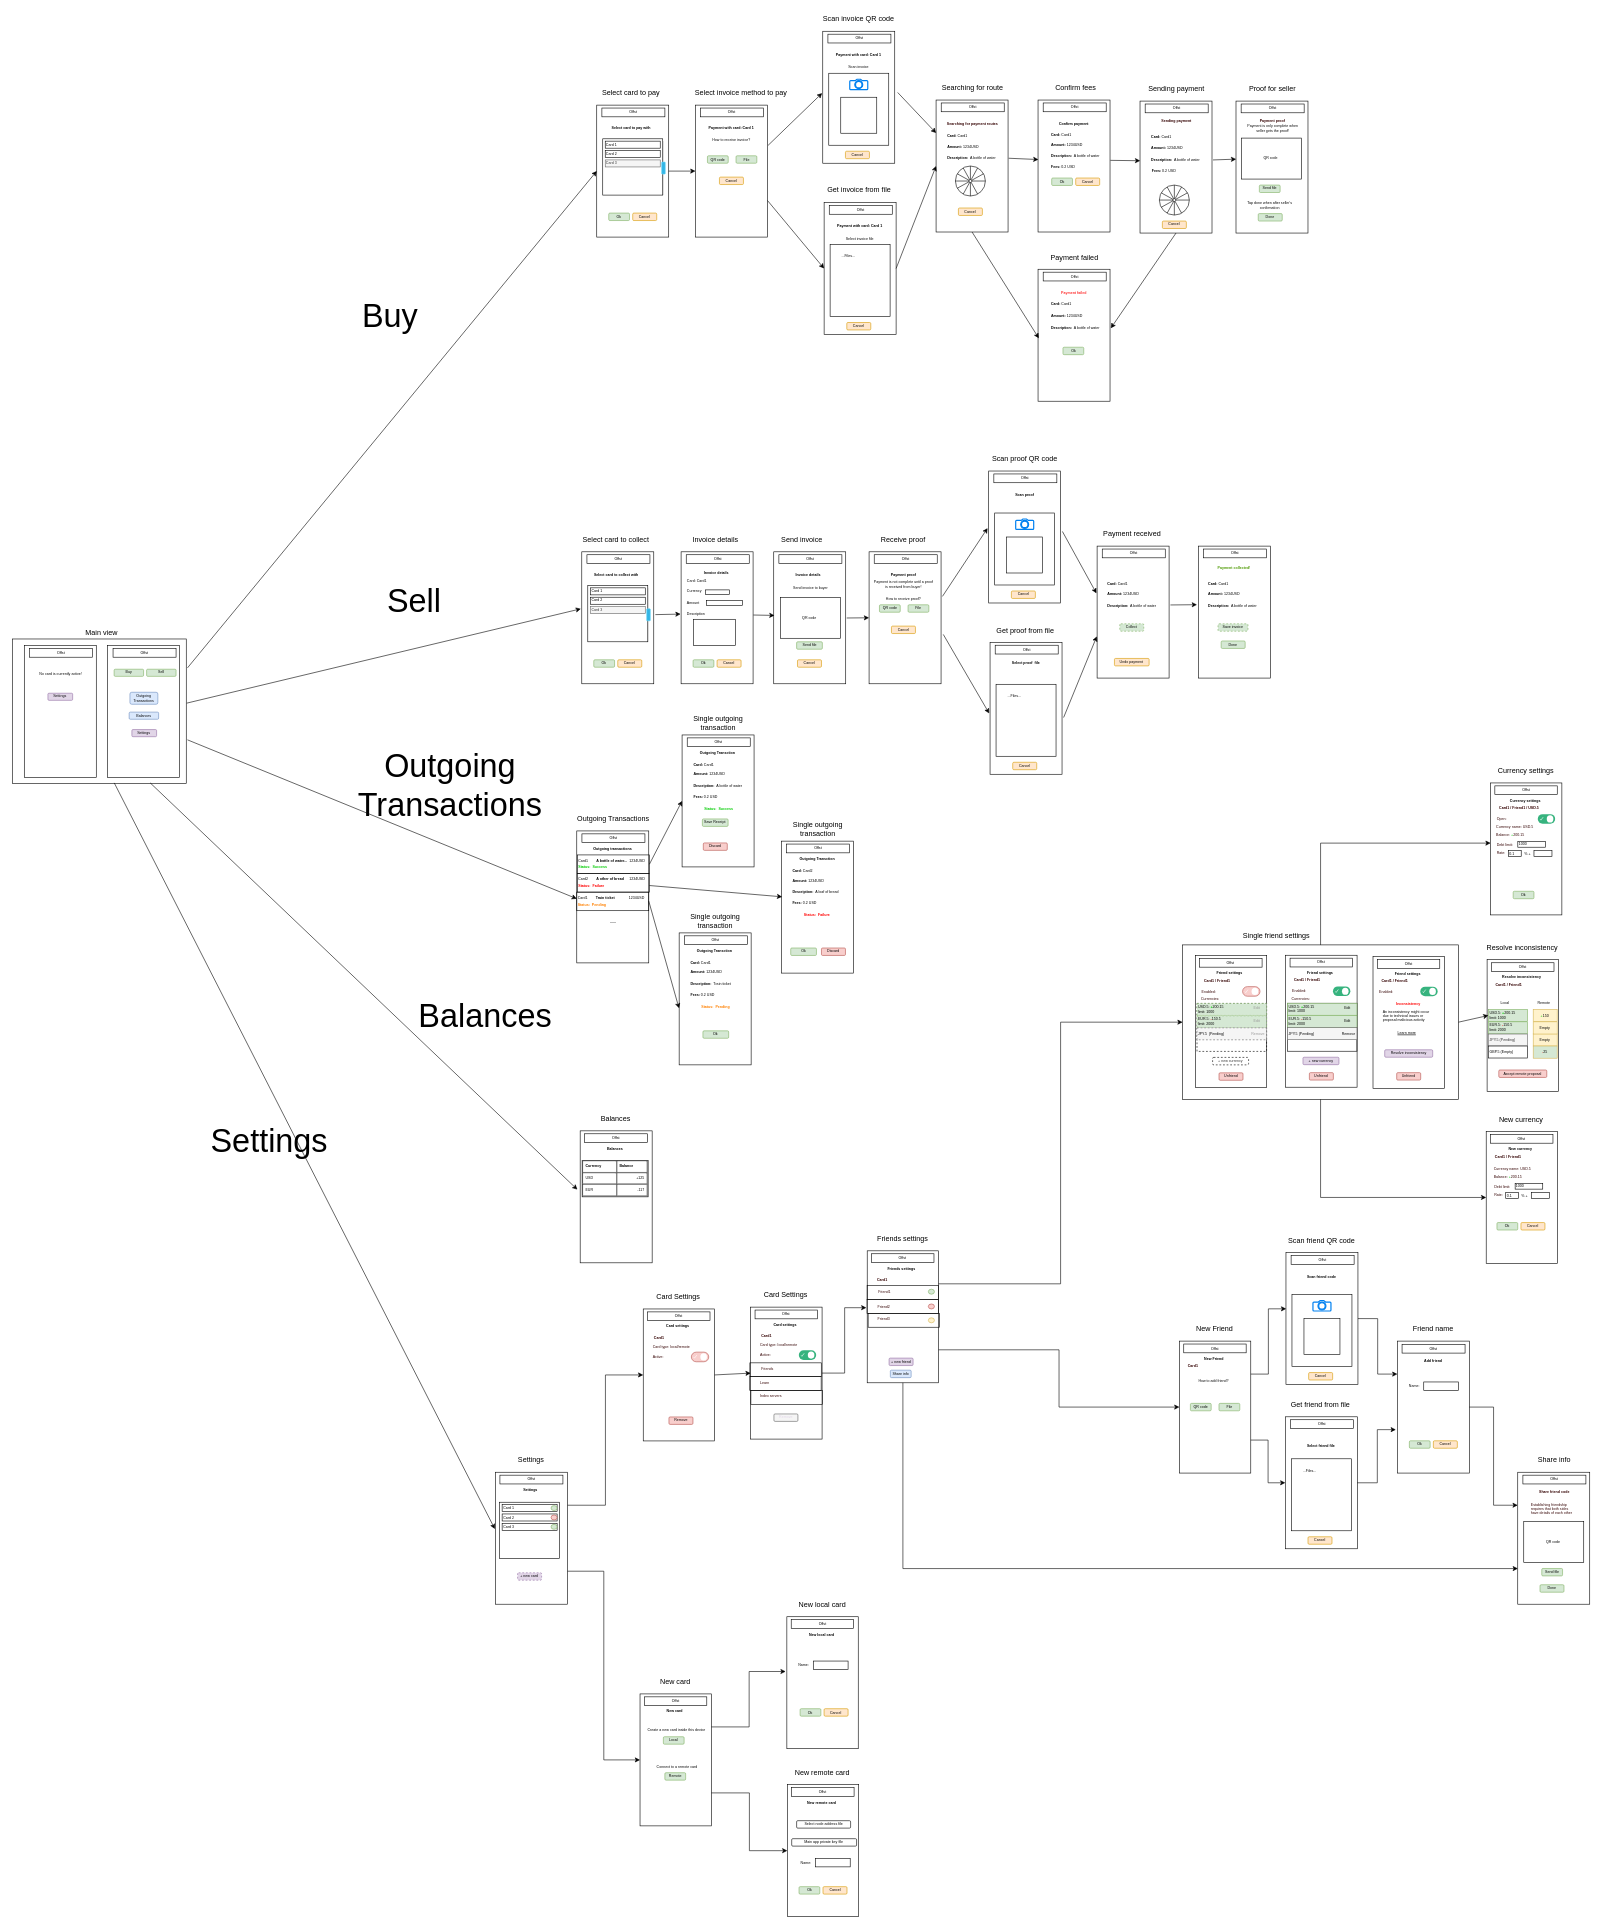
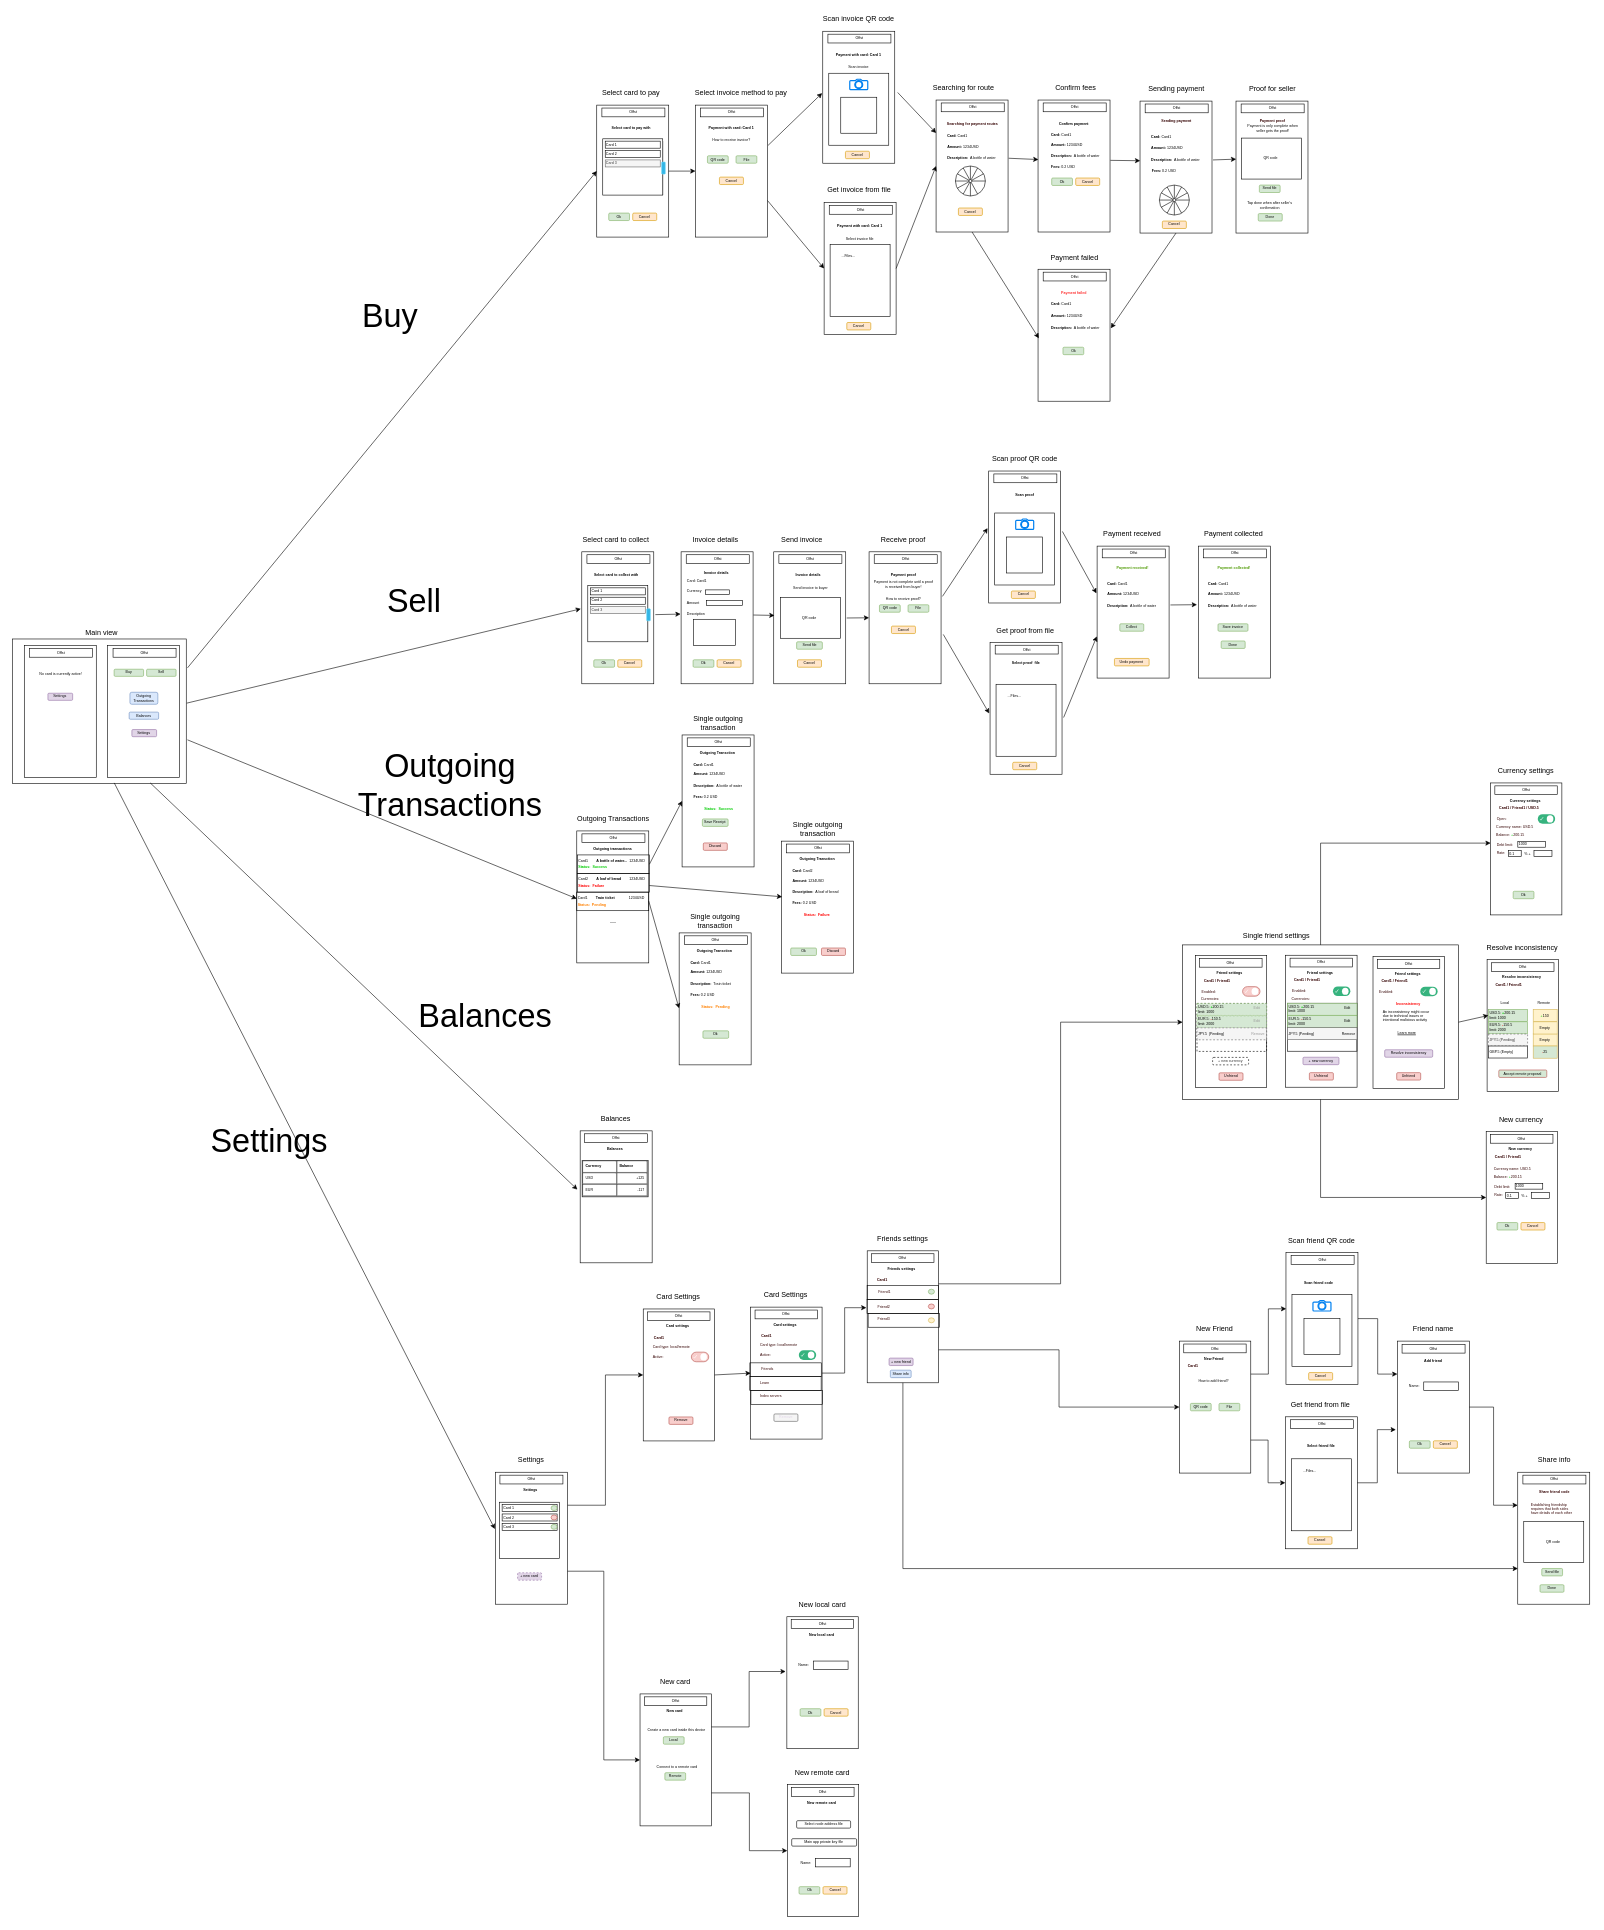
- <mxCell id="98" value="&lt;font style=&quot;font-size: 12px&quot;&gt;Searching for route&lt;br&gt;&lt;/font&gt;" style="text;html=1;strokeColor=none;fillColor=none;align=center;verticalAlign=middle;whiteSpace=wrap;rounded=0;shadow=0;fontSize=6;" vertex="1" parent="1"><mxGeometry x="1560" y="135.54" width="122.25" height="20" as="geometry" /></mxCell>
+ <mxCell id="98" value="&lt;font style=&quot;font-size: 12px&quot;&gt;Searching for route&lt;br&gt;&lt;/font&gt;" style="text;html=1;strokeColor=none;fillColor=none;align=center;verticalAlign=middle;whiteSpace=wrap;rounded=0;shadow=0;fontSize=6;" vertex="1" parent="1"><mxGeometry x="1545" y="135.54" width="122.25" height="20" as="geometry" /></mxCell>
+ <mxCell id="513" value="&lt;font style=&quot;font-size: 12px&quot;&gt;Payment collected&lt;br&gt;&lt;/font&gt;" style="text;html=1;strokeColor=none;fillColor=none;align=center;verticalAlign=middle;whiteSpace=wrap;rounded=0;shadow=0;fontSize=6;" vertex="1" parent="1"><mxGeometry x="1995" y="879.17" width="122.25" height="20" as="geometry" /></mxCell>
+ <mxCell id="203" value="&lt;b&gt;&lt;font color=&quot;#4d9900&quot;&gt;Payment received!&lt;/font&gt;&lt;/b&gt;" style="text;html=1;strokeColor=none;fillColor=none;align=center;verticalAlign=middle;whiteSpace=wrap;rounded=0;shadow=0;fontSize=6;" vertex="1" parent="1"><mxGeometry x="1836.261" y="935.991" width="104.391" height="19.13" as="geometry" /></mxCell>
- <mxCell id="209" value="Collect" style="rounded=1;whiteSpace=wrap;html=1;shadow=0;fillColor=#d5e8d4;strokeColor=#82b366;fontSize=6;dashed=1;" vertex="1" parent="1"><mxGeometry x="1866.27" y="1038.67" width="40" height="12.41" as="geometry" /></mxCell>
+ <mxCell id="209" value="Collect" style="rounded=1;whiteSpace=wrap;html=1;shadow=0;fillColor=#d5e8d4;strokeColor=#82b366;fontSize=6;" vertex="1" parent="1"><mxGeometry x="1866.27" y="1038.67" width="40" height="12.41" as="geometry" /></mxCell>
- <mxCell id="517" value="Save invoice" style="rounded=1;whiteSpace=wrap;html=1;shadow=0;fillColor=#d5e8d4;strokeColor=#82b366;fontSize=6;dashed=1;" vertex="1" parent="1"><mxGeometry x="2030" y="1038.67" width="50" height="12.41" as="geometry" /></mxCell>
+ <mxCell id="517" value="Save invoice" style="rounded=1;whiteSpace=wrap;html=1;shadow=0;fillColor=#d5e8d4;strokeColor=#82b366;fontSize=6;" vertex="1" parent="1"><mxGeometry x="2030" y="1038.67" width="50" height="12.41" as="geometry" /></mxCell>
- <mxCell id="229" value="A other of bread" style="text;html=1;strokeColor=none;fillColor=none;align=left;verticalAlign=middle;whiteSpace=wrap;rounded=0;shadow=0;fontSize=6;fontStyle=1" vertex="1" parent="1"><mxGeometry x="992.22" y="1455" width="59.83" height="20" as="geometry" /></mxCell>
+ <mxCell id="229" value="A loaf of bread" style="text;html=1;strokeColor=none;fillColor=none;align=left;verticalAlign=middle;whiteSpace=wrap;rounded=0;shadow=0;fontSize=6;fontStyle=1" vertex="1" parent="1"><mxGeometry x="992.22" y="1455" width="59.83" height="20" as="geometry" /></mxCell>
- <mxCell id="396" value="An inconsistency might occur due to technical issues or proposal malicious activity&lt;br&gt;" style="text;html=1;strokeColor=none;fillColor=none;align=left;verticalAlign=top;whiteSpace=wrap;rounded=0;shadow=0;fontSize=6;fontColor=#000000;" vertex="1" parent="1"><mxGeometry x="2302.91" y="1676.24" width="90" height="29" as="geometry" /></mxCell>
+ <mxCell id="396" value="An inconsistency might occur due to technical issues or intentional malicious activity&lt;br&gt;" style="text;html=1;strokeColor=none;fillColor=none;align=left;verticalAlign=top;whiteSpace=wrap;rounded=0;shadow=0;fontSize=6;fontColor=#000000;" vertex="1" parent="1"><mxGeometry x="2302.91" y="1676.24" width="90" height="29" as="geometry" /></mxCell>
- <mxCell id="391" value="JPY.5 (Pending)" style="rounded=0;whiteSpace=wrap;html=1;shadow=0;fontSize=6;align=left;fillColor=#f5f5f5;strokeColor=#666666;fontColor=#333333;" vertex="1" parent="1"><mxGeometry x="2480.75" y="1722.56" width="65.34" height="20" as="geometry" /></mxCell>
+ <mxCell id="391" value="JPY.5 (Pending)" style="rounded=0;whiteSpace=wrap;html=1;shadow=0;fontSize=6;align=left;fillColor=#f5f5f5;strokeColor=#666666;fontColor=#333333;dashed=1;" vertex="1" parent="1"><mxGeometry x="2480.75" y="1722.56" width="65.34" height="20" as="geometry" /></mxCell>
- <mxCell id="402" value="Accept remote proposal" style="rounded=1;whiteSpace=wrap;html=1;shadow=0;fillColor=#f8cecc;strokeColor=#b85450;fontSize=6;" vertex="1" parent="1"><mxGeometry x="2498.12" y="1782.52" width="80" height="12.41" as="geometry" /></mxCell>
+ <mxCell id="402" value="Accept remote proposal" style="rounded=1;whiteSpace=wrap;html=1;shadow=0;fillColor=#d5e8d4;strokeColor=#b85450;fontSize=6;" vertex="1" parent="1"><mxGeometry x="2498.12" y="1782.52" width="80" height="12.41" as="geometry" /></mxCell>
- <mxCell id="450" value="&lt;b&gt;Scan friend code&lt;/b&gt;" style="text;html=1;strokeColor=none;fillColor=none;align=center;verticalAlign=middle;whiteSpace=wrap;rounded=0;shadow=0;fontSize=6;" vertex="1" parent="1"><mxGeometry x="2151.111" y="2116.951" width="104.391" height="19.13" as="geometry" /></mxCell>
+ <mxCell id="450" value="&lt;b&gt;Scan friend code&lt;/b&gt;" style="text;html=1;strokeColor=none;fillColor=none;align=center;verticalAlign=middle;whiteSpace=wrap;rounded=0;shadow=0;fontSize=6;" vertex="1" parent="1"><mxGeometry x="2146.111" y="2126.951" width="104.391" height="19.13" as="geometry" /></mxCell>
